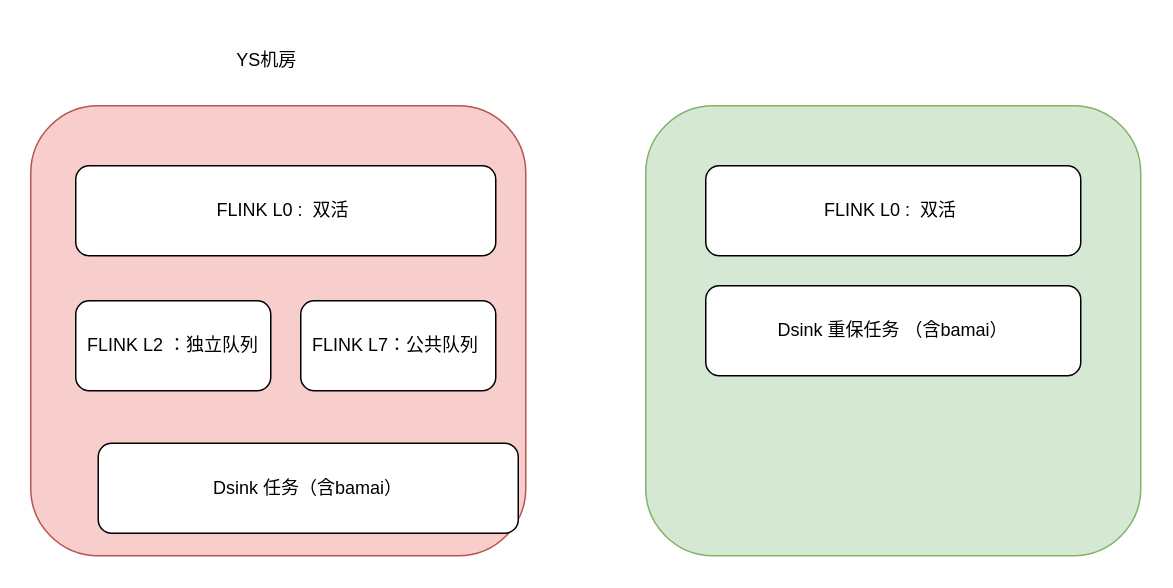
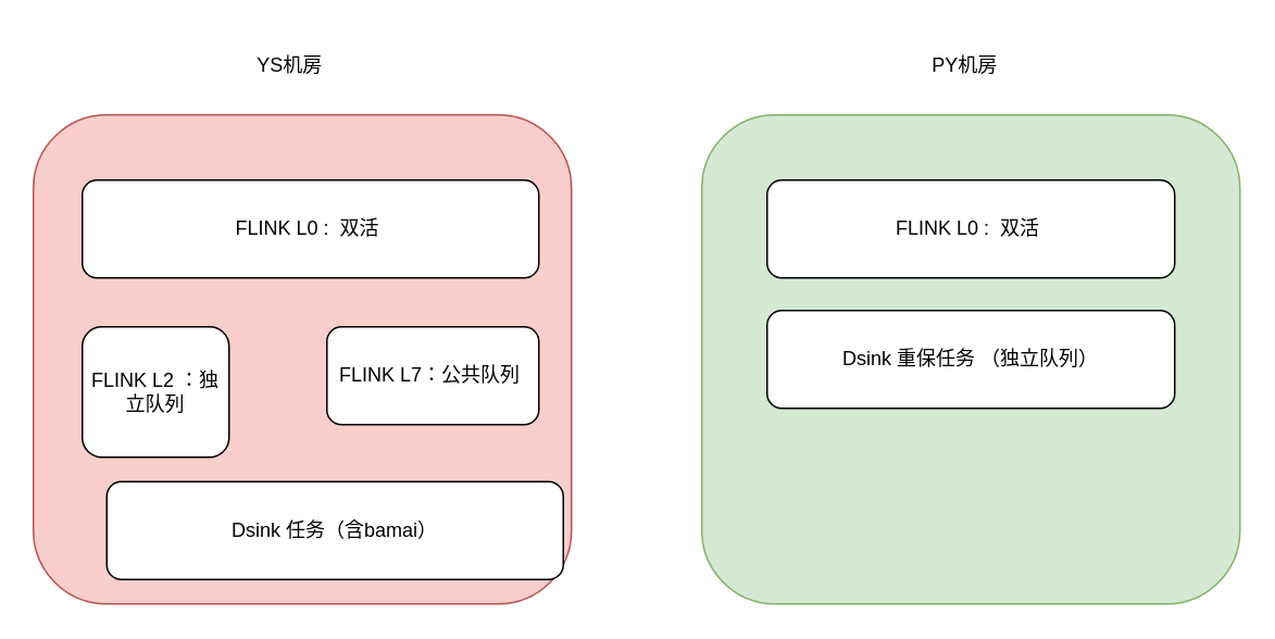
+ <mxCell id="9" value="PY机房" style="text;html=1;align=center;verticalAlign=middle;whiteSpace=wrap;rounded=0;" vertex="1" parent="1"><mxGeometry x="550" y="22.5" width="82.5" height="35" as="geometry" /></mxCell>
- <mxCell id="10" value="Dsink 重保任务 （含bamai）" style="rounded=1;whiteSpace=wrap;html=1;" vertex="1" parent="1"><mxGeometry x="470" y="190" width="250" height="60" as="geometry" /></mxCell>
+ <mxCell id="10" value="Dsink 重保任务 （独立队列）" style="rounded=1;whiteSpace=wrap;html=1;" vertex="1" parent="1"><mxGeometry x="470" y="190" width="250" height="60" as="geometry" /></mxCell>
- <mxCell id="5" value="FLINK L2 ：独立队列" style="rounded=1;whiteSpace=wrap;html=1;" vertex="1" parent="1"><mxGeometry x="50" y="200" width="130" height="60" as="geometry" /></mxCell>
+ <mxCell id="5" value="FLINK L2 ：独立队列" style="rounded=1;whiteSpace=wrap;html=1;" vertex="1" parent="1"><mxGeometry x="50" y="200" width="90" height="80" as="geometry" /></mxCell>
